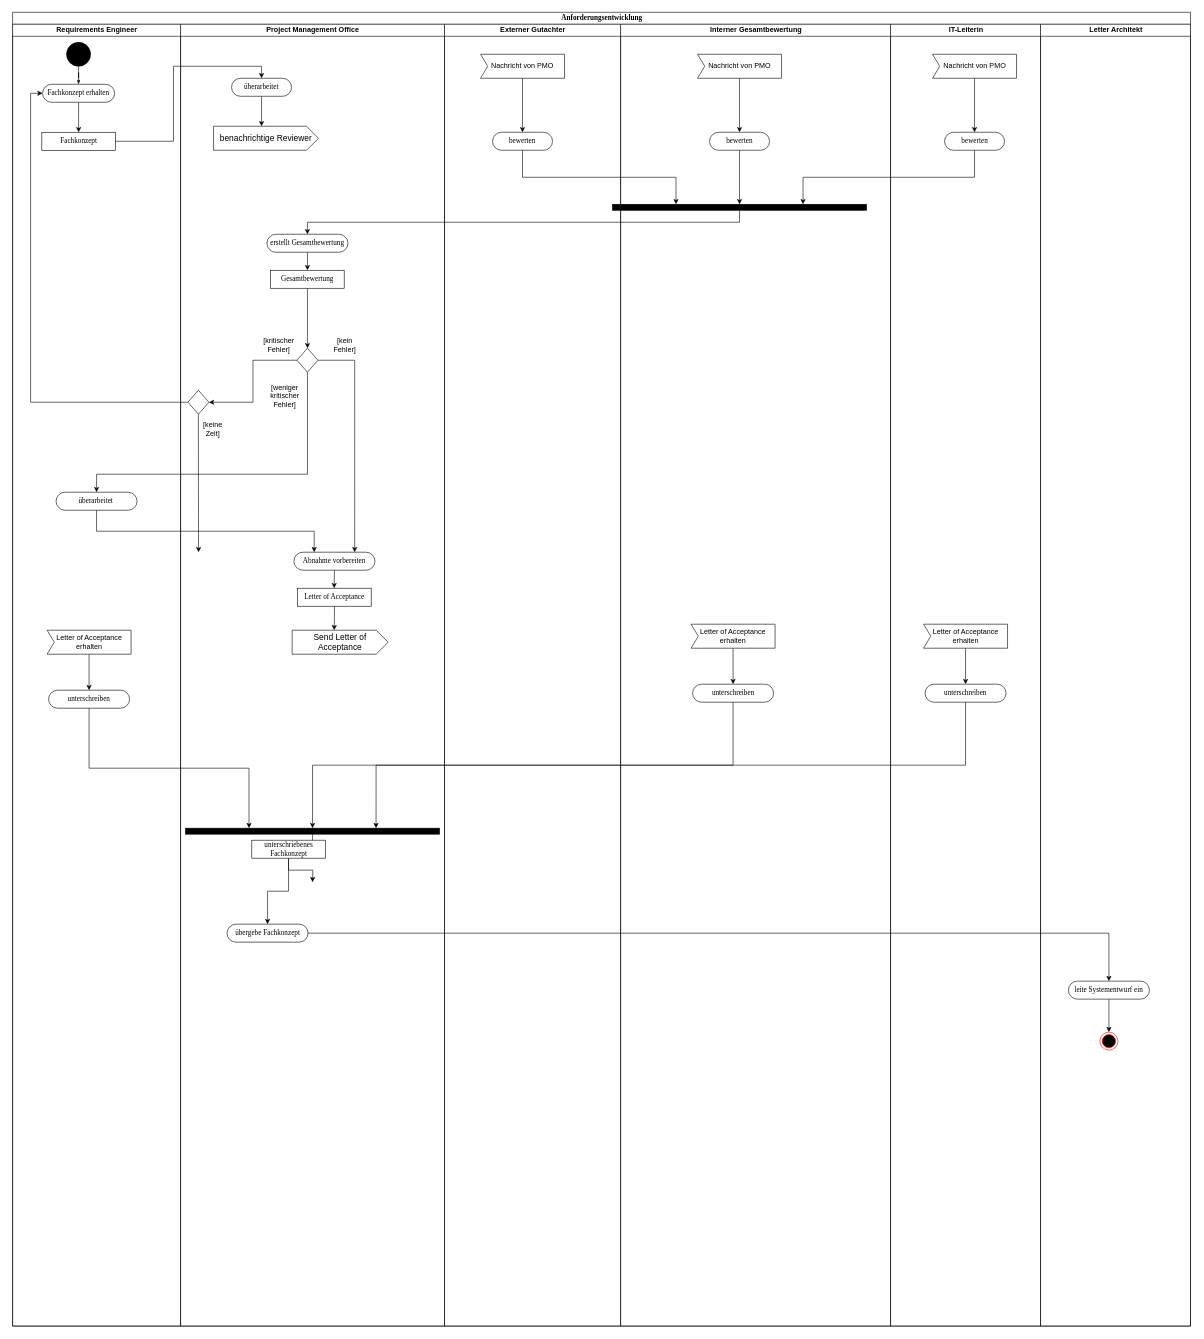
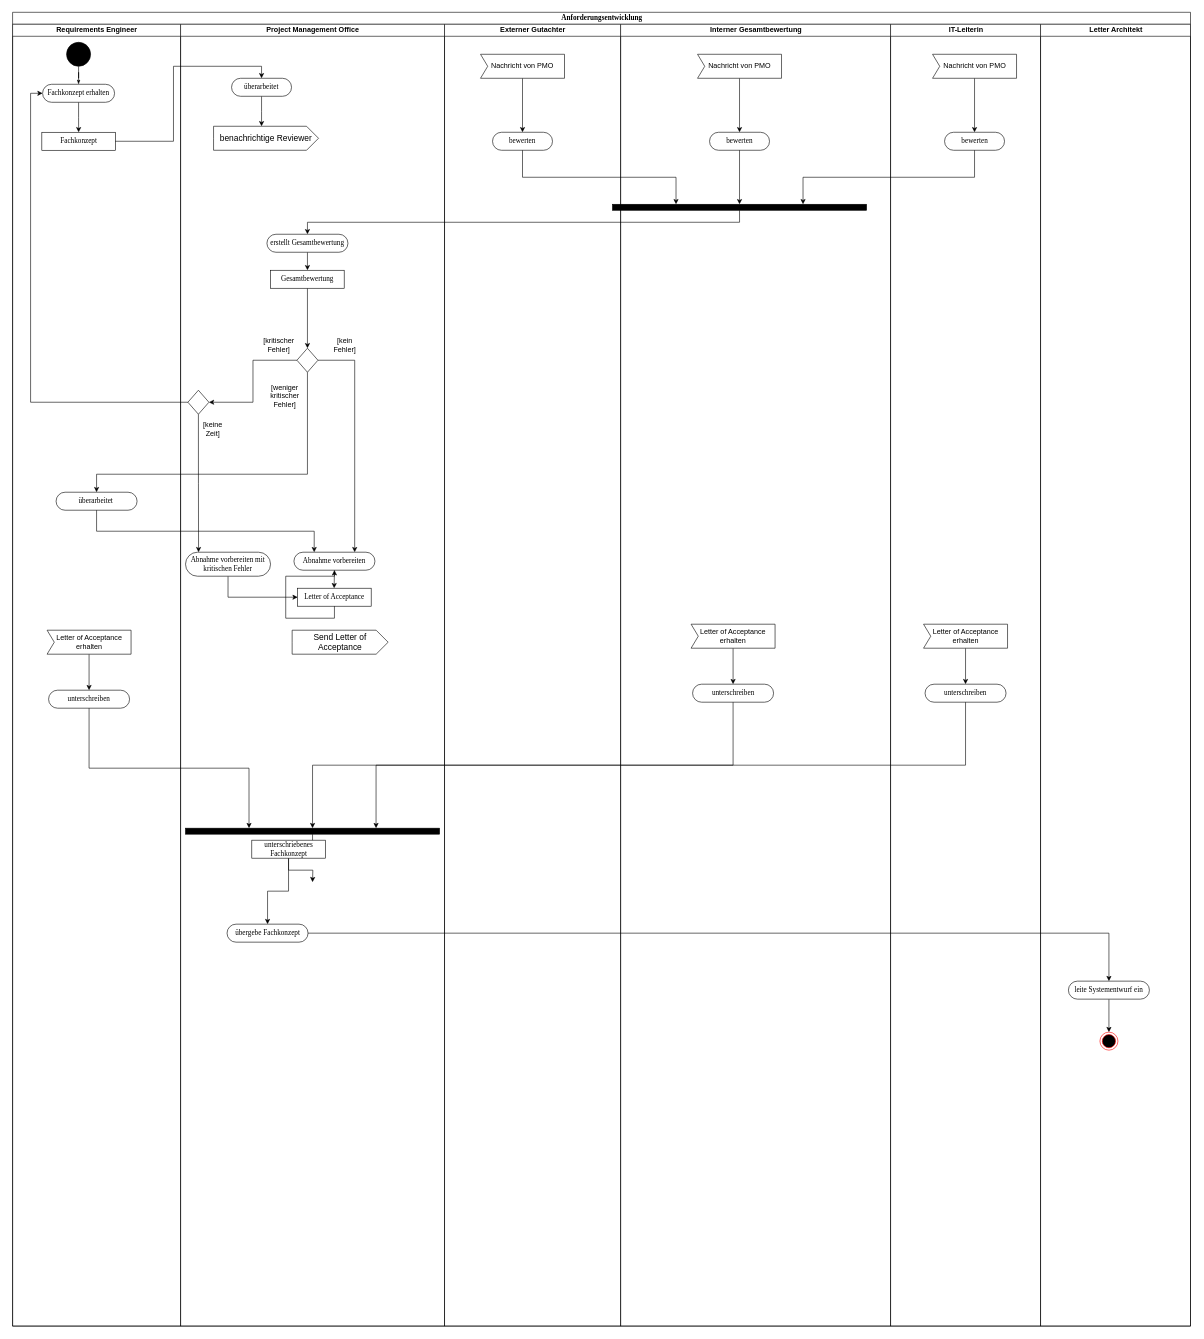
+ <mxCell id="44" value="Abnahme vorbereiten mit kritischen Fehler" style="rounded=1;whiteSpace=wrap;html=1;shadow=0;comic=0;labelBackgroundColor=none;strokeWidth=1;fontFamily=Verdana;fontSize=12;align=center;arcSize=50;" vertex="1" parent="15"><mxGeometry x="8.25" y="880" width="141.75" height="40" as="geometry" /></mxCell>
+ <mxCell id="43" style="edgeStyle=orthogonalEdgeStyle;rounded=0;orthogonalLoop=1;jettySize=auto;html=1;exitX=0.5;exitY=1;exitDx=0;exitDy=0;entryX=0;entryY=0.5;entryDx=0;entryDy=0;" edge="1" parent="15" source="44" target="41"><mxGeometry relative="1" as="geometry" /></mxCell>
- <mxCell id="42" style="edgeStyle=orthogonalEdgeStyle;rounded=0;orthogonalLoop=1;jettySize=auto;html=1;exitX=0.5;exitY=1;exitDx=0;exitDy=0;entryX=0;entryY=0;entryDx=70;entryDy=0;entryPerimeter=0;" edge="1" parent="15" source="41" target="31"><mxGeometry relative="1" as="geometry" /></mxCell>
+ <mxCell id="42" style="edgeStyle=orthogonalEdgeStyle;rounded=0;orthogonalLoop=1;jettySize=auto;html=1;exitX=0.5;exitY=1;exitDx=0;exitDy=0;" edge="1" parent="15" source="41" target="29"><mxGeometry relative="1" as="geometry" /></mxCell>
